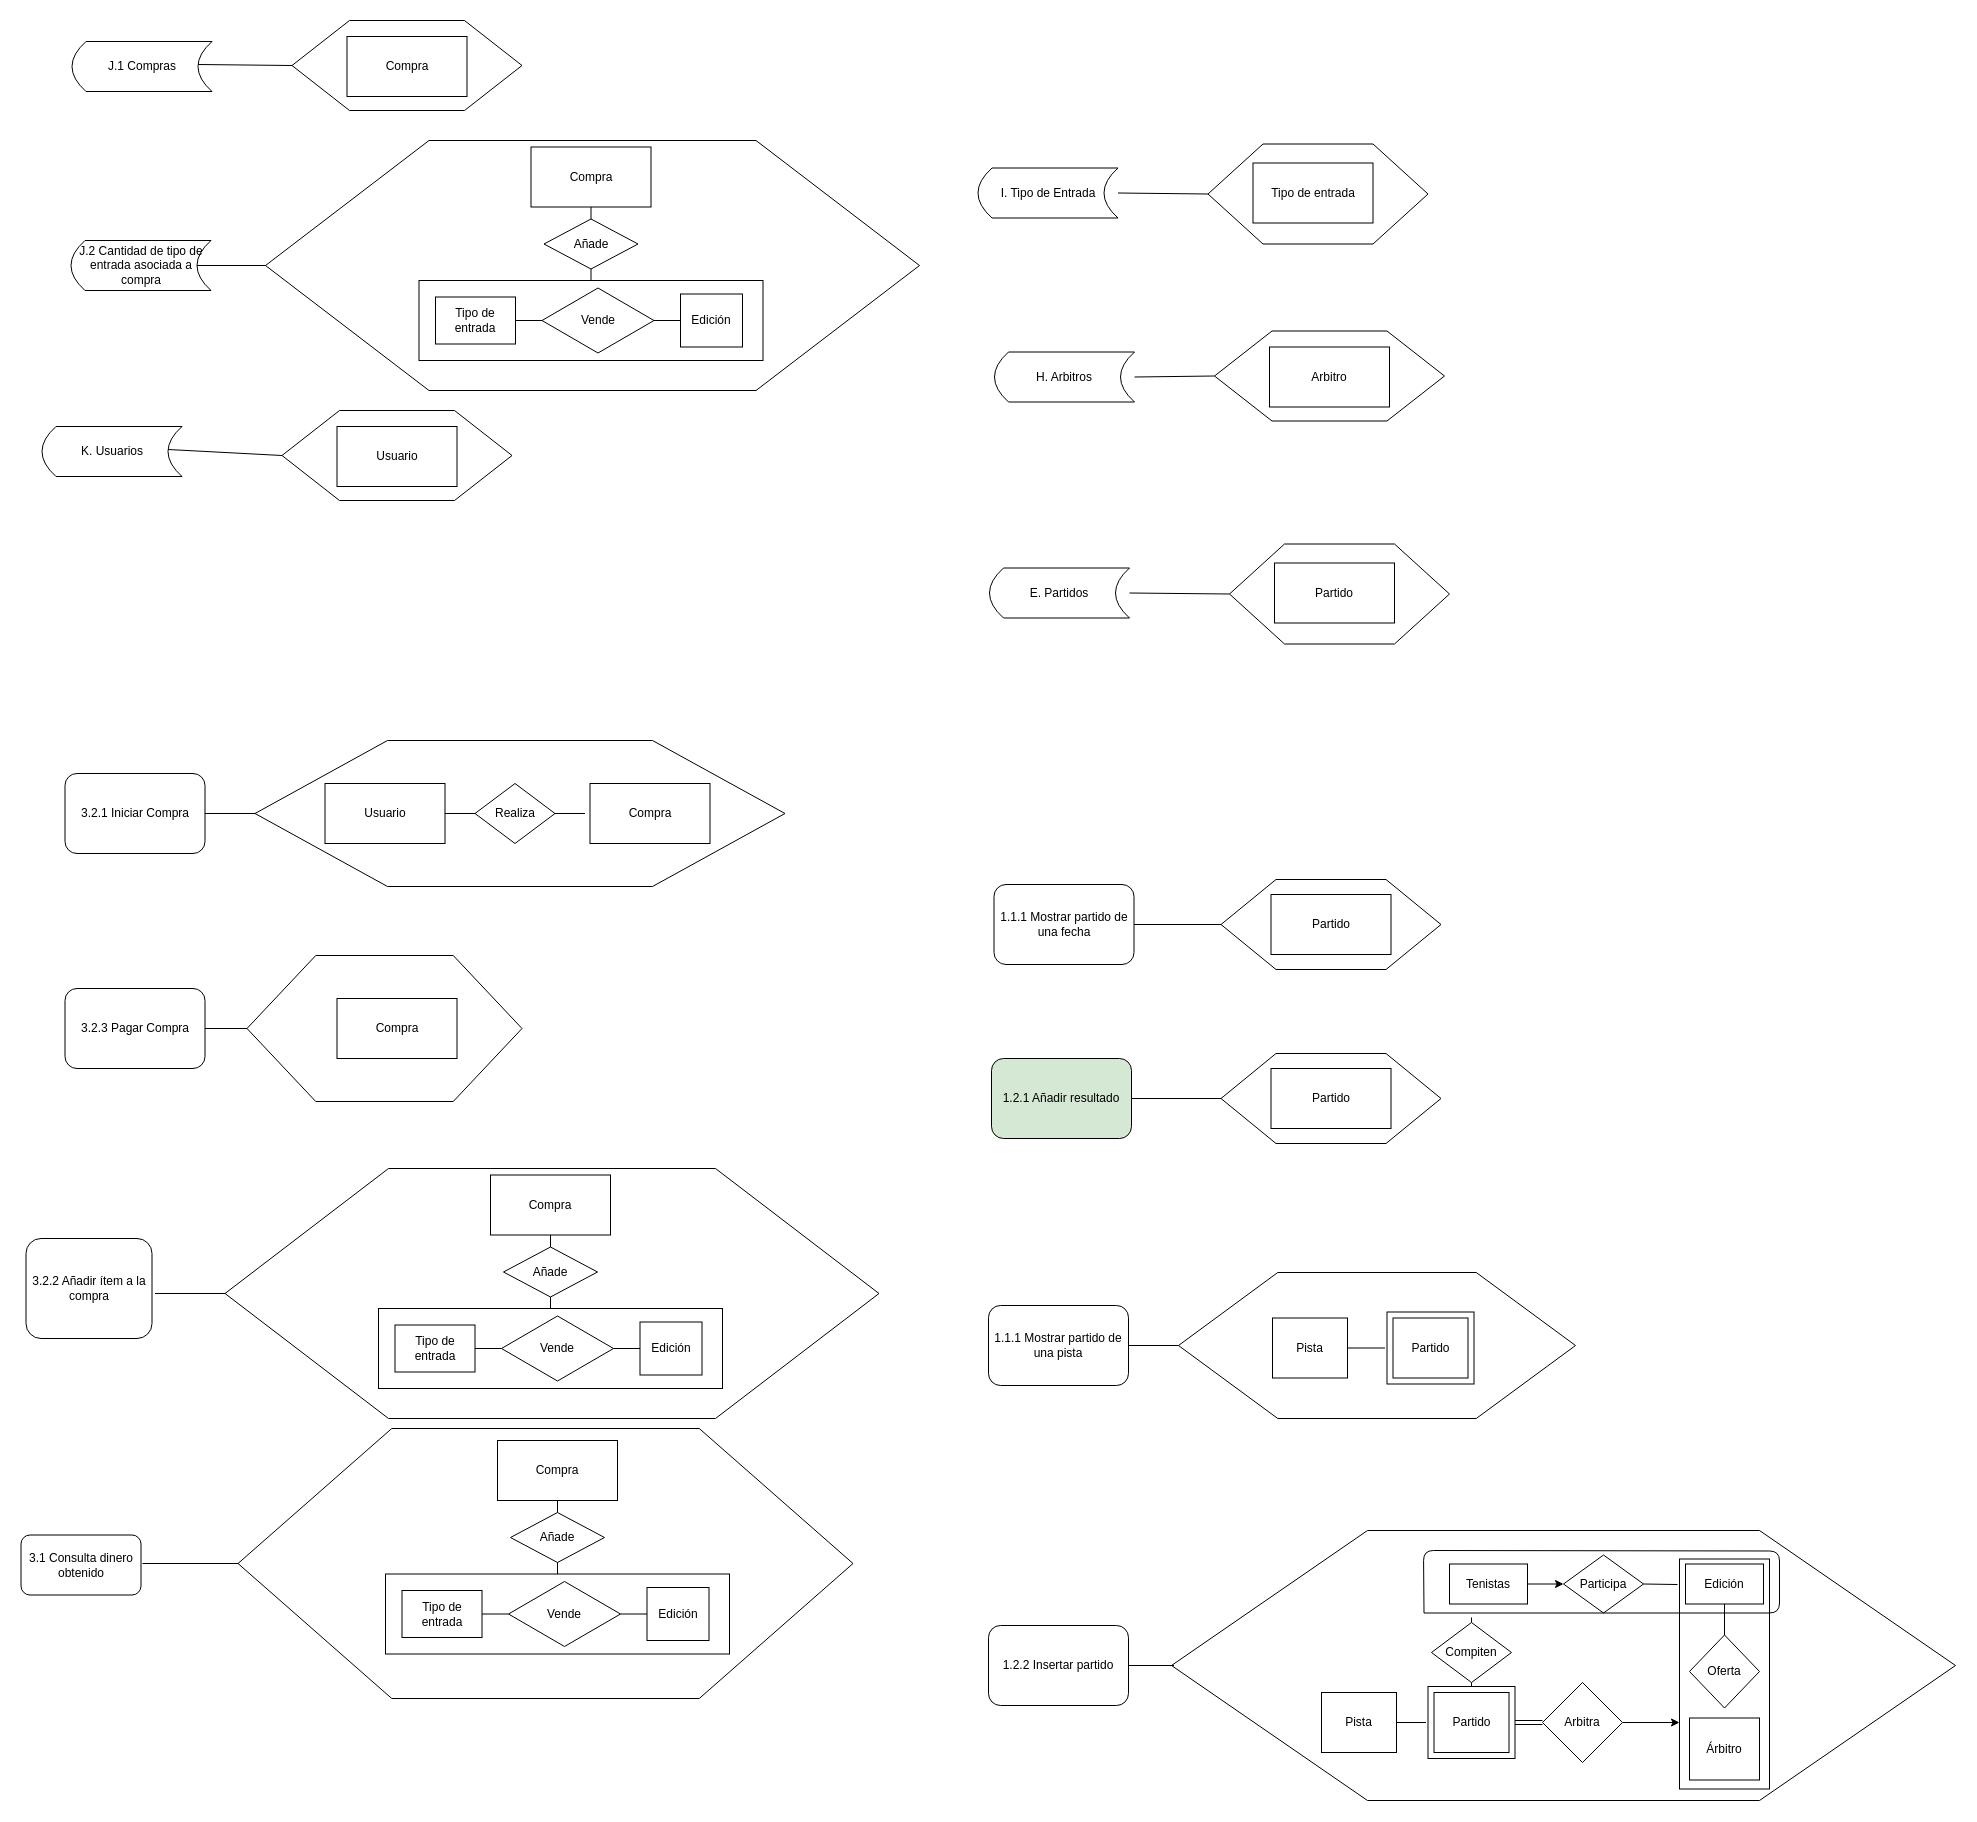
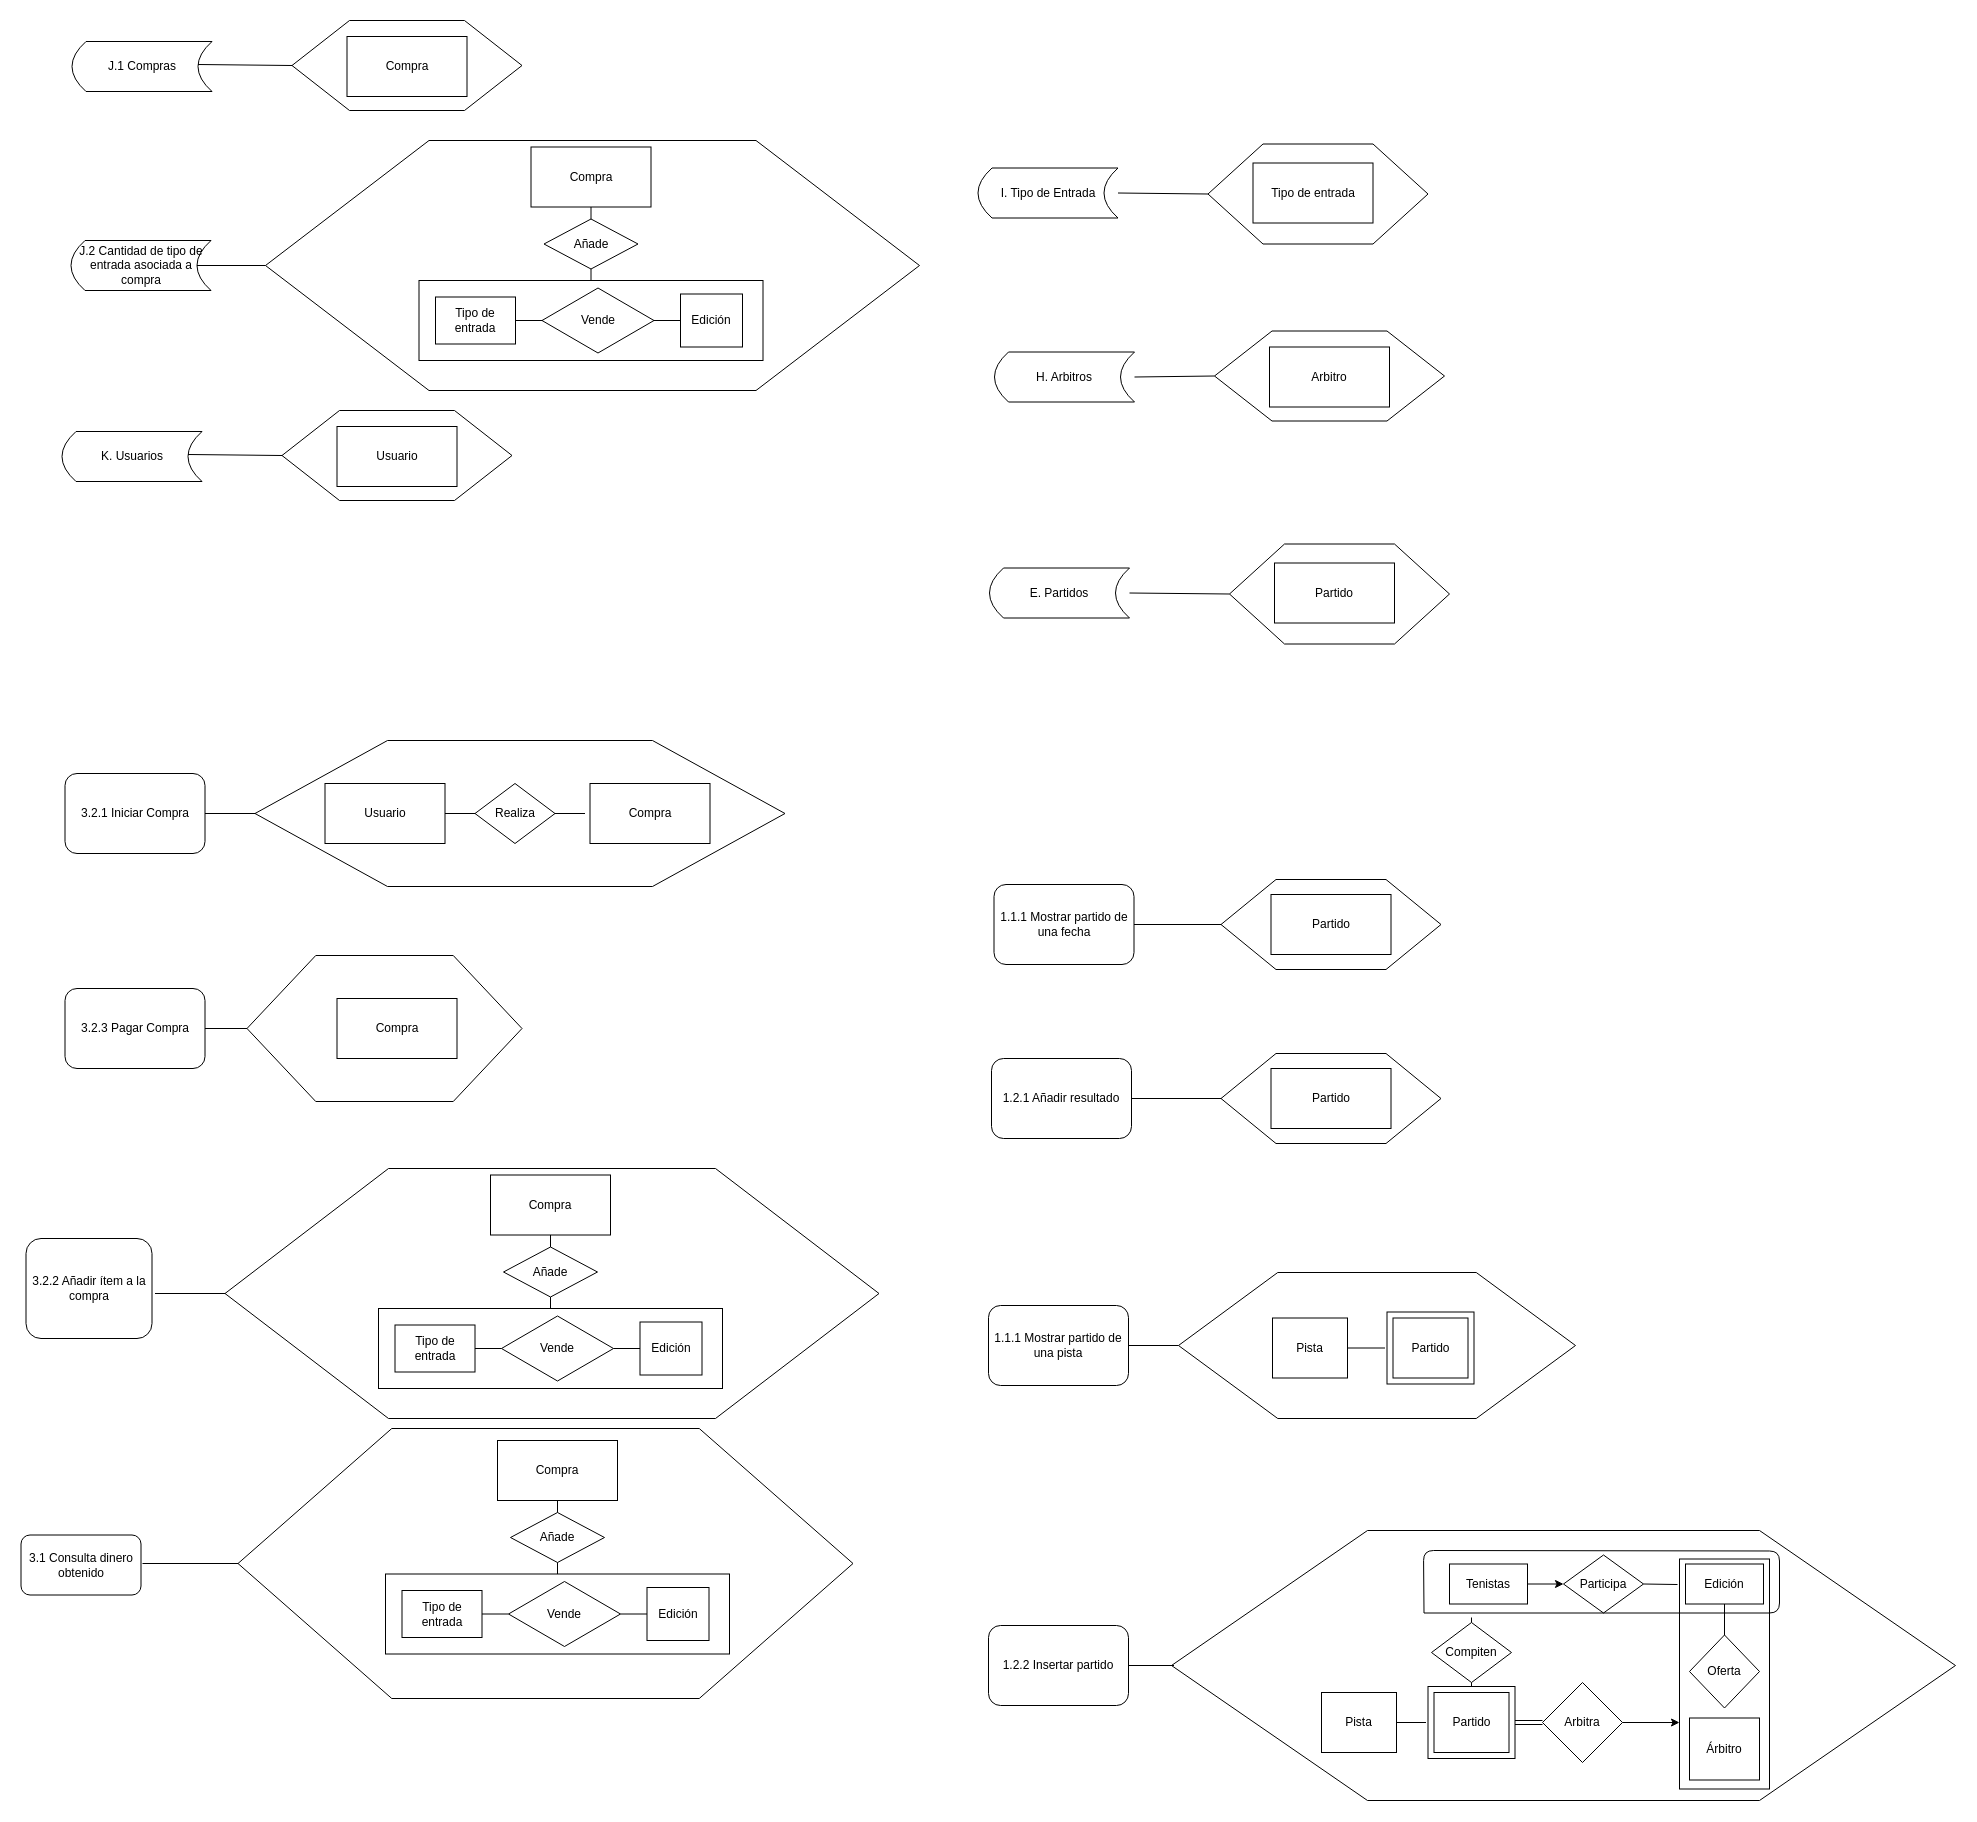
- <mxCell id="3" value="K. Usuarios" style="shape=dataStorage;whiteSpace=wrap;html=1;" parent="1" vertex="1"><mxGeometry x="41.5" y="426" width="140" height="50" as="geometry" /></mxCell>
+ <mxCell id="3" value="K. Usuarios" style="shape=dataStorage;whiteSpace=wrap;html=1;" parent="1" vertex="1"><mxGeometry x="61.5" y="431" width="140" height="50" as="geometry" /></mxCell>
- <mxCell id="78" value="1.2.1 Añadir resultado" style="rounded=1;whiteSpace=wrap;html=1;fillColor=#d5e8d4;" parent="1" vertex="1"><mxGeometry x="991" y="1058" width="140" height="80" as="geometry" /></mxCell>
+ <mxCell id="78" value="1.2.1 Añadir resultado" style="rounded=1;whiteSpace=wrap;html=1;" parent="1" vertex="1"><mxGeometry x="991" y="1058" width="140" height="80" as="geometry" /></mxCell>
